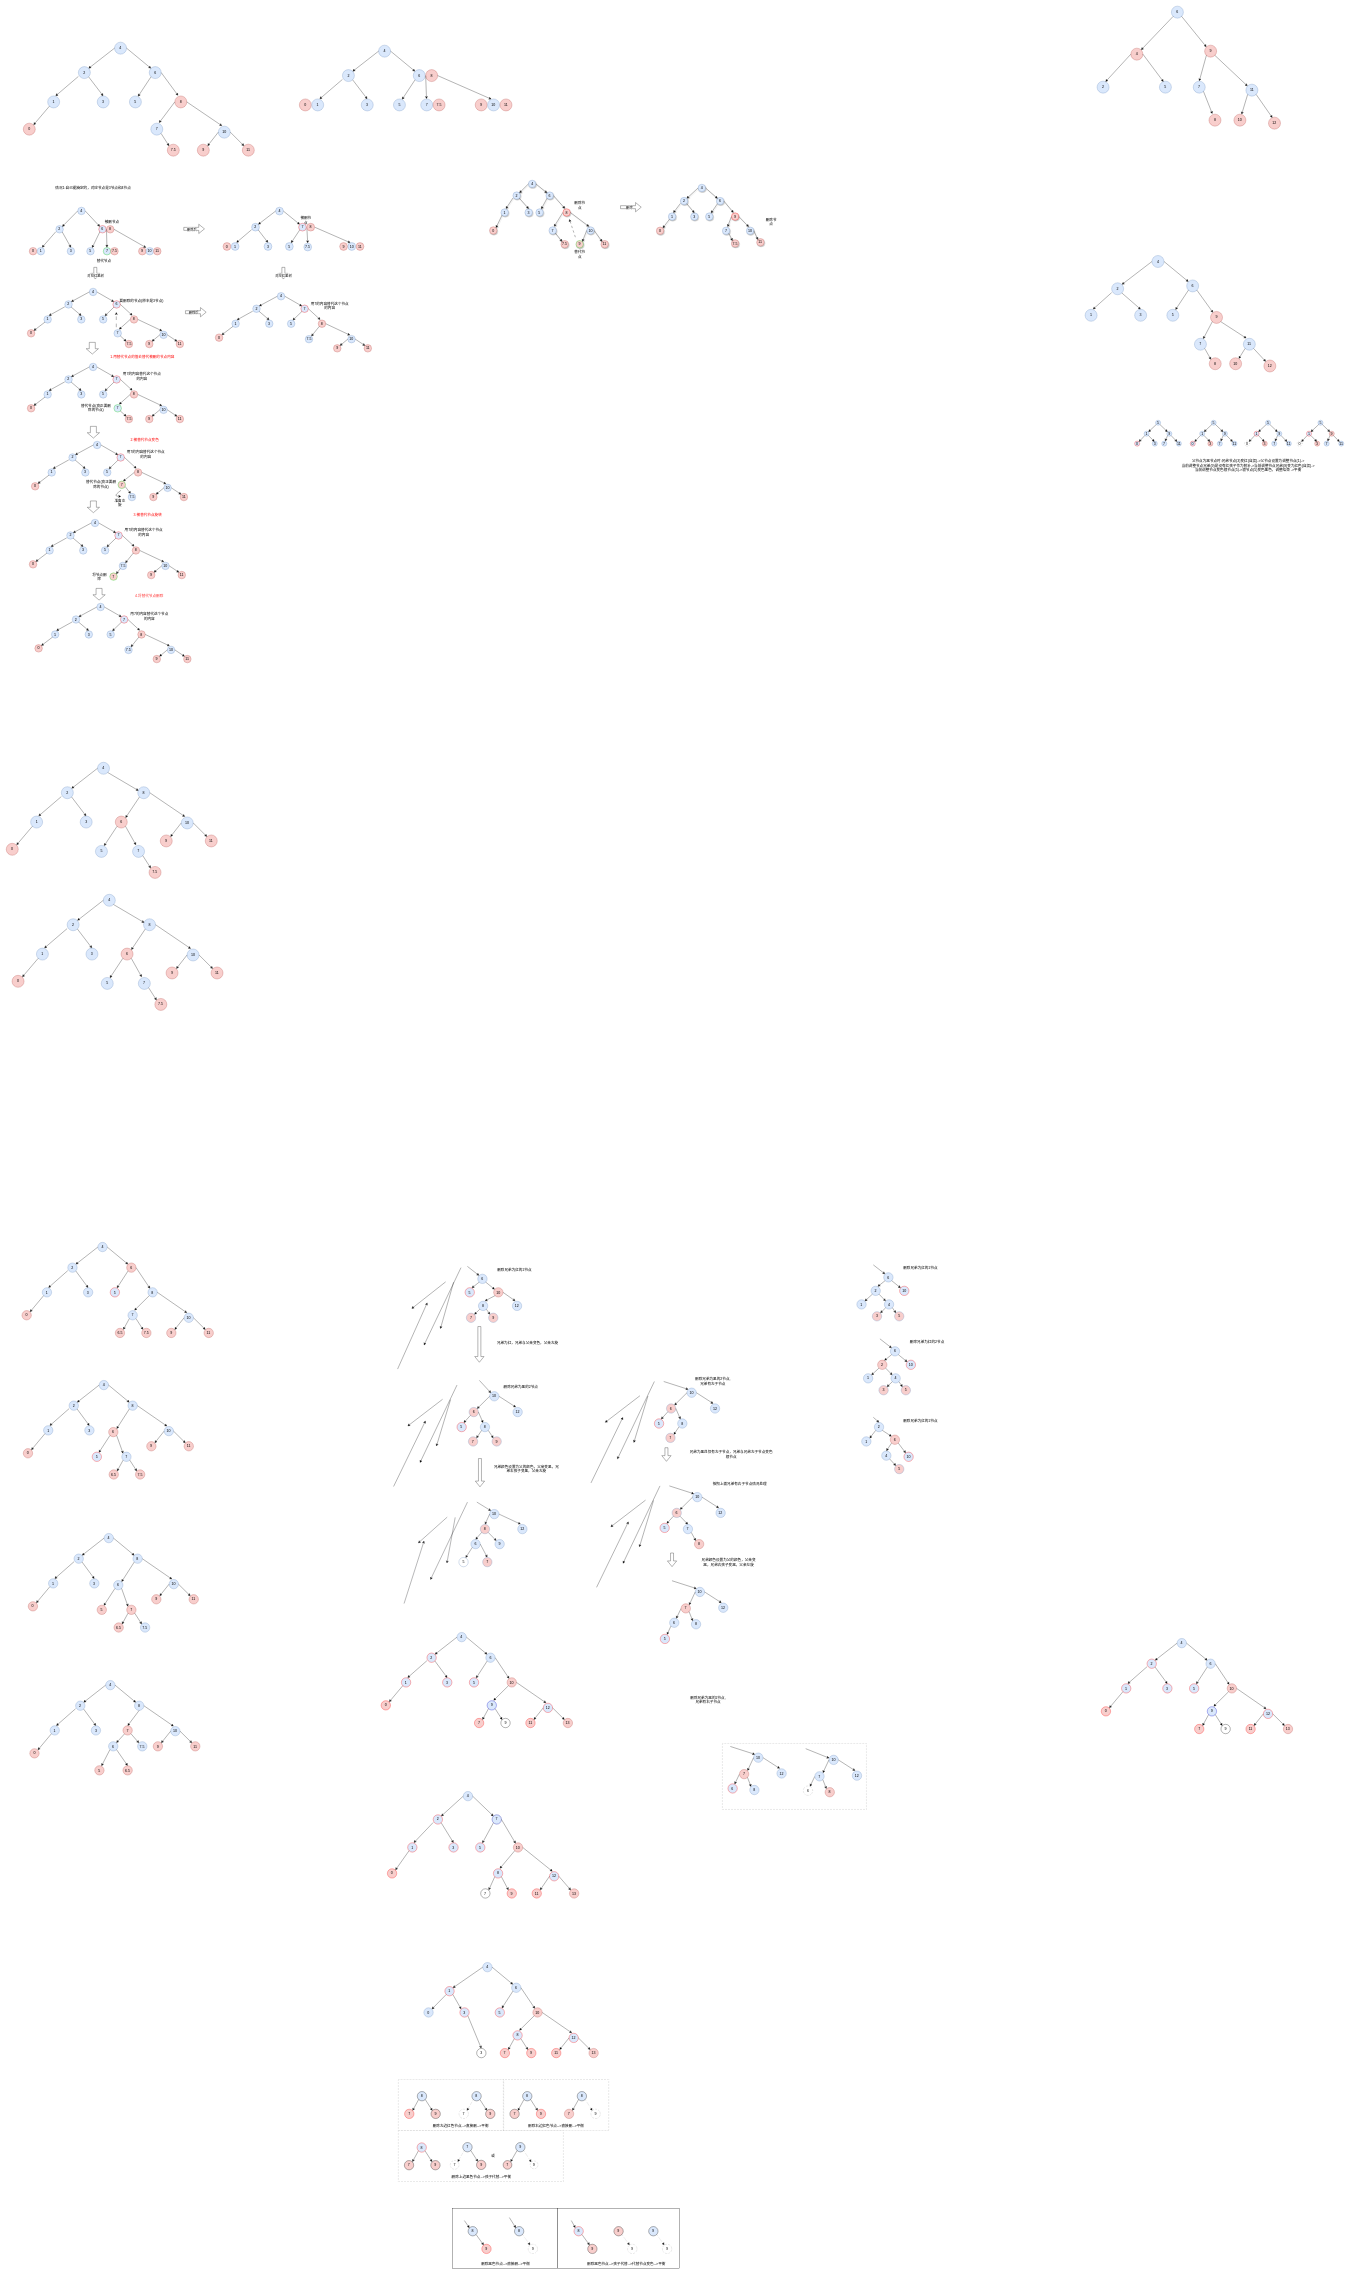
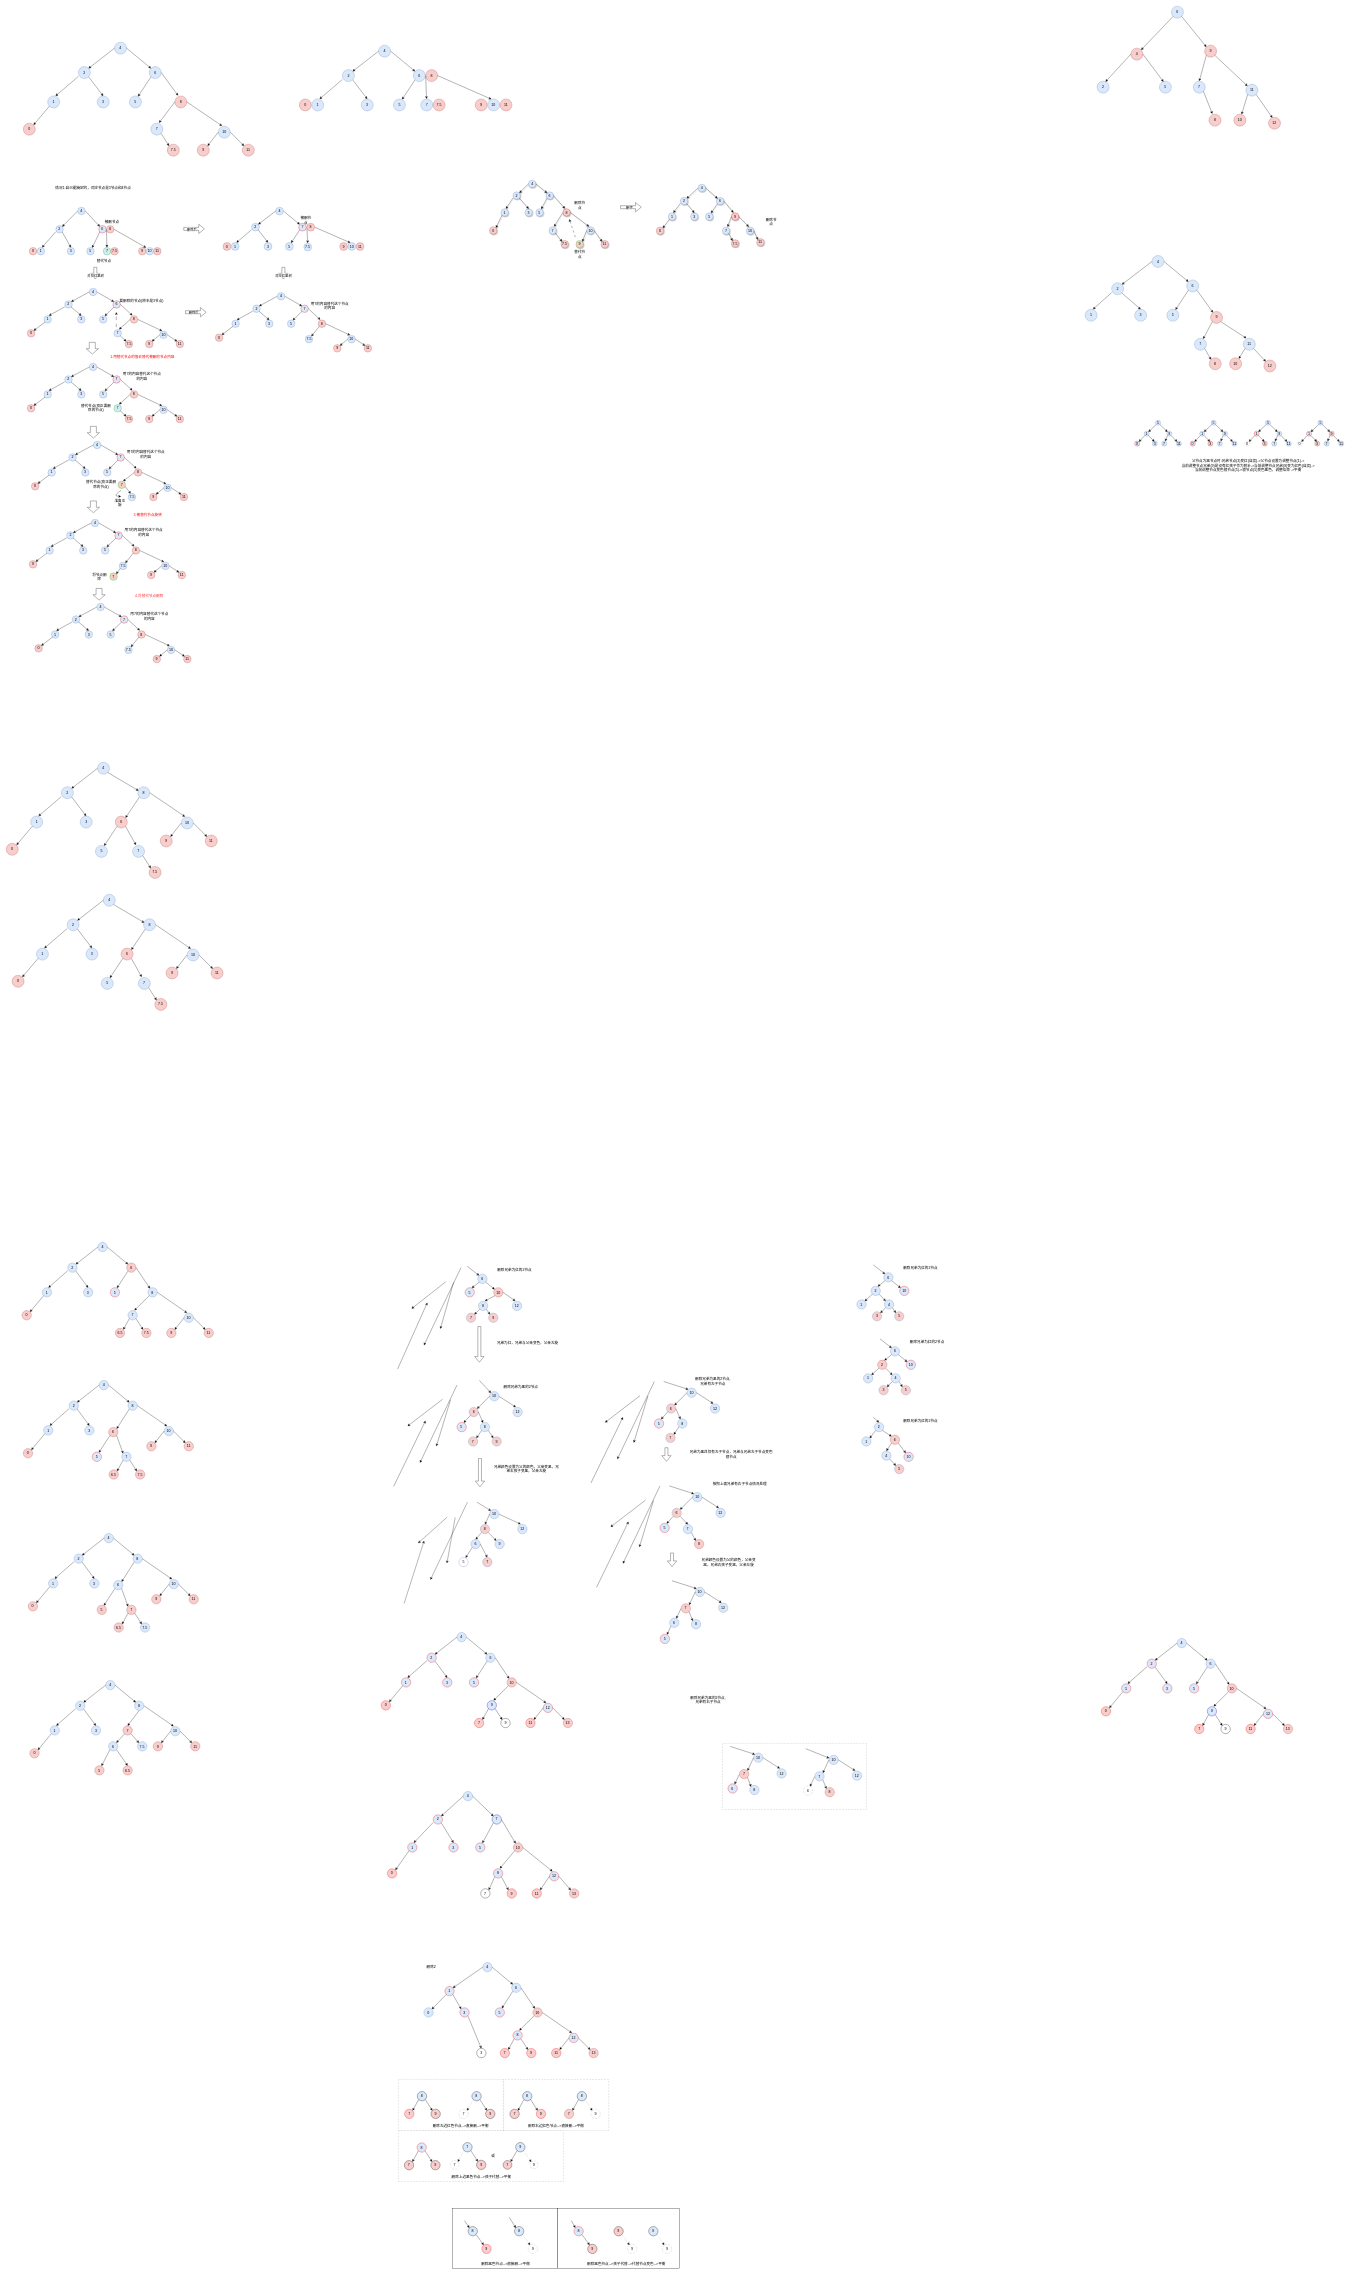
- <mxCell id="193" value="&lt;font color=&quot;#ff0000&quot;&gt;2.被替代节点变色&lt;/font&gt;" style="text;html=1;align=center;verticalAlign=middle;whiteSpace=wrap;rounded=0;" vertex="1" parent="1"><mxGeometry x="369.3" y="1450" width="225.82" height="31" as="geometry" /></mxCell>
+ <mxCell id="674" value="删除2" style="text;html=1;align=center;verticalAlign=middle;whiteSpace=wrap;rounded=0;" vertex="1" parent="1"><mxGeometry x="1407" y="6540" width="60" height="30" as="geometry" /></mxCell>
